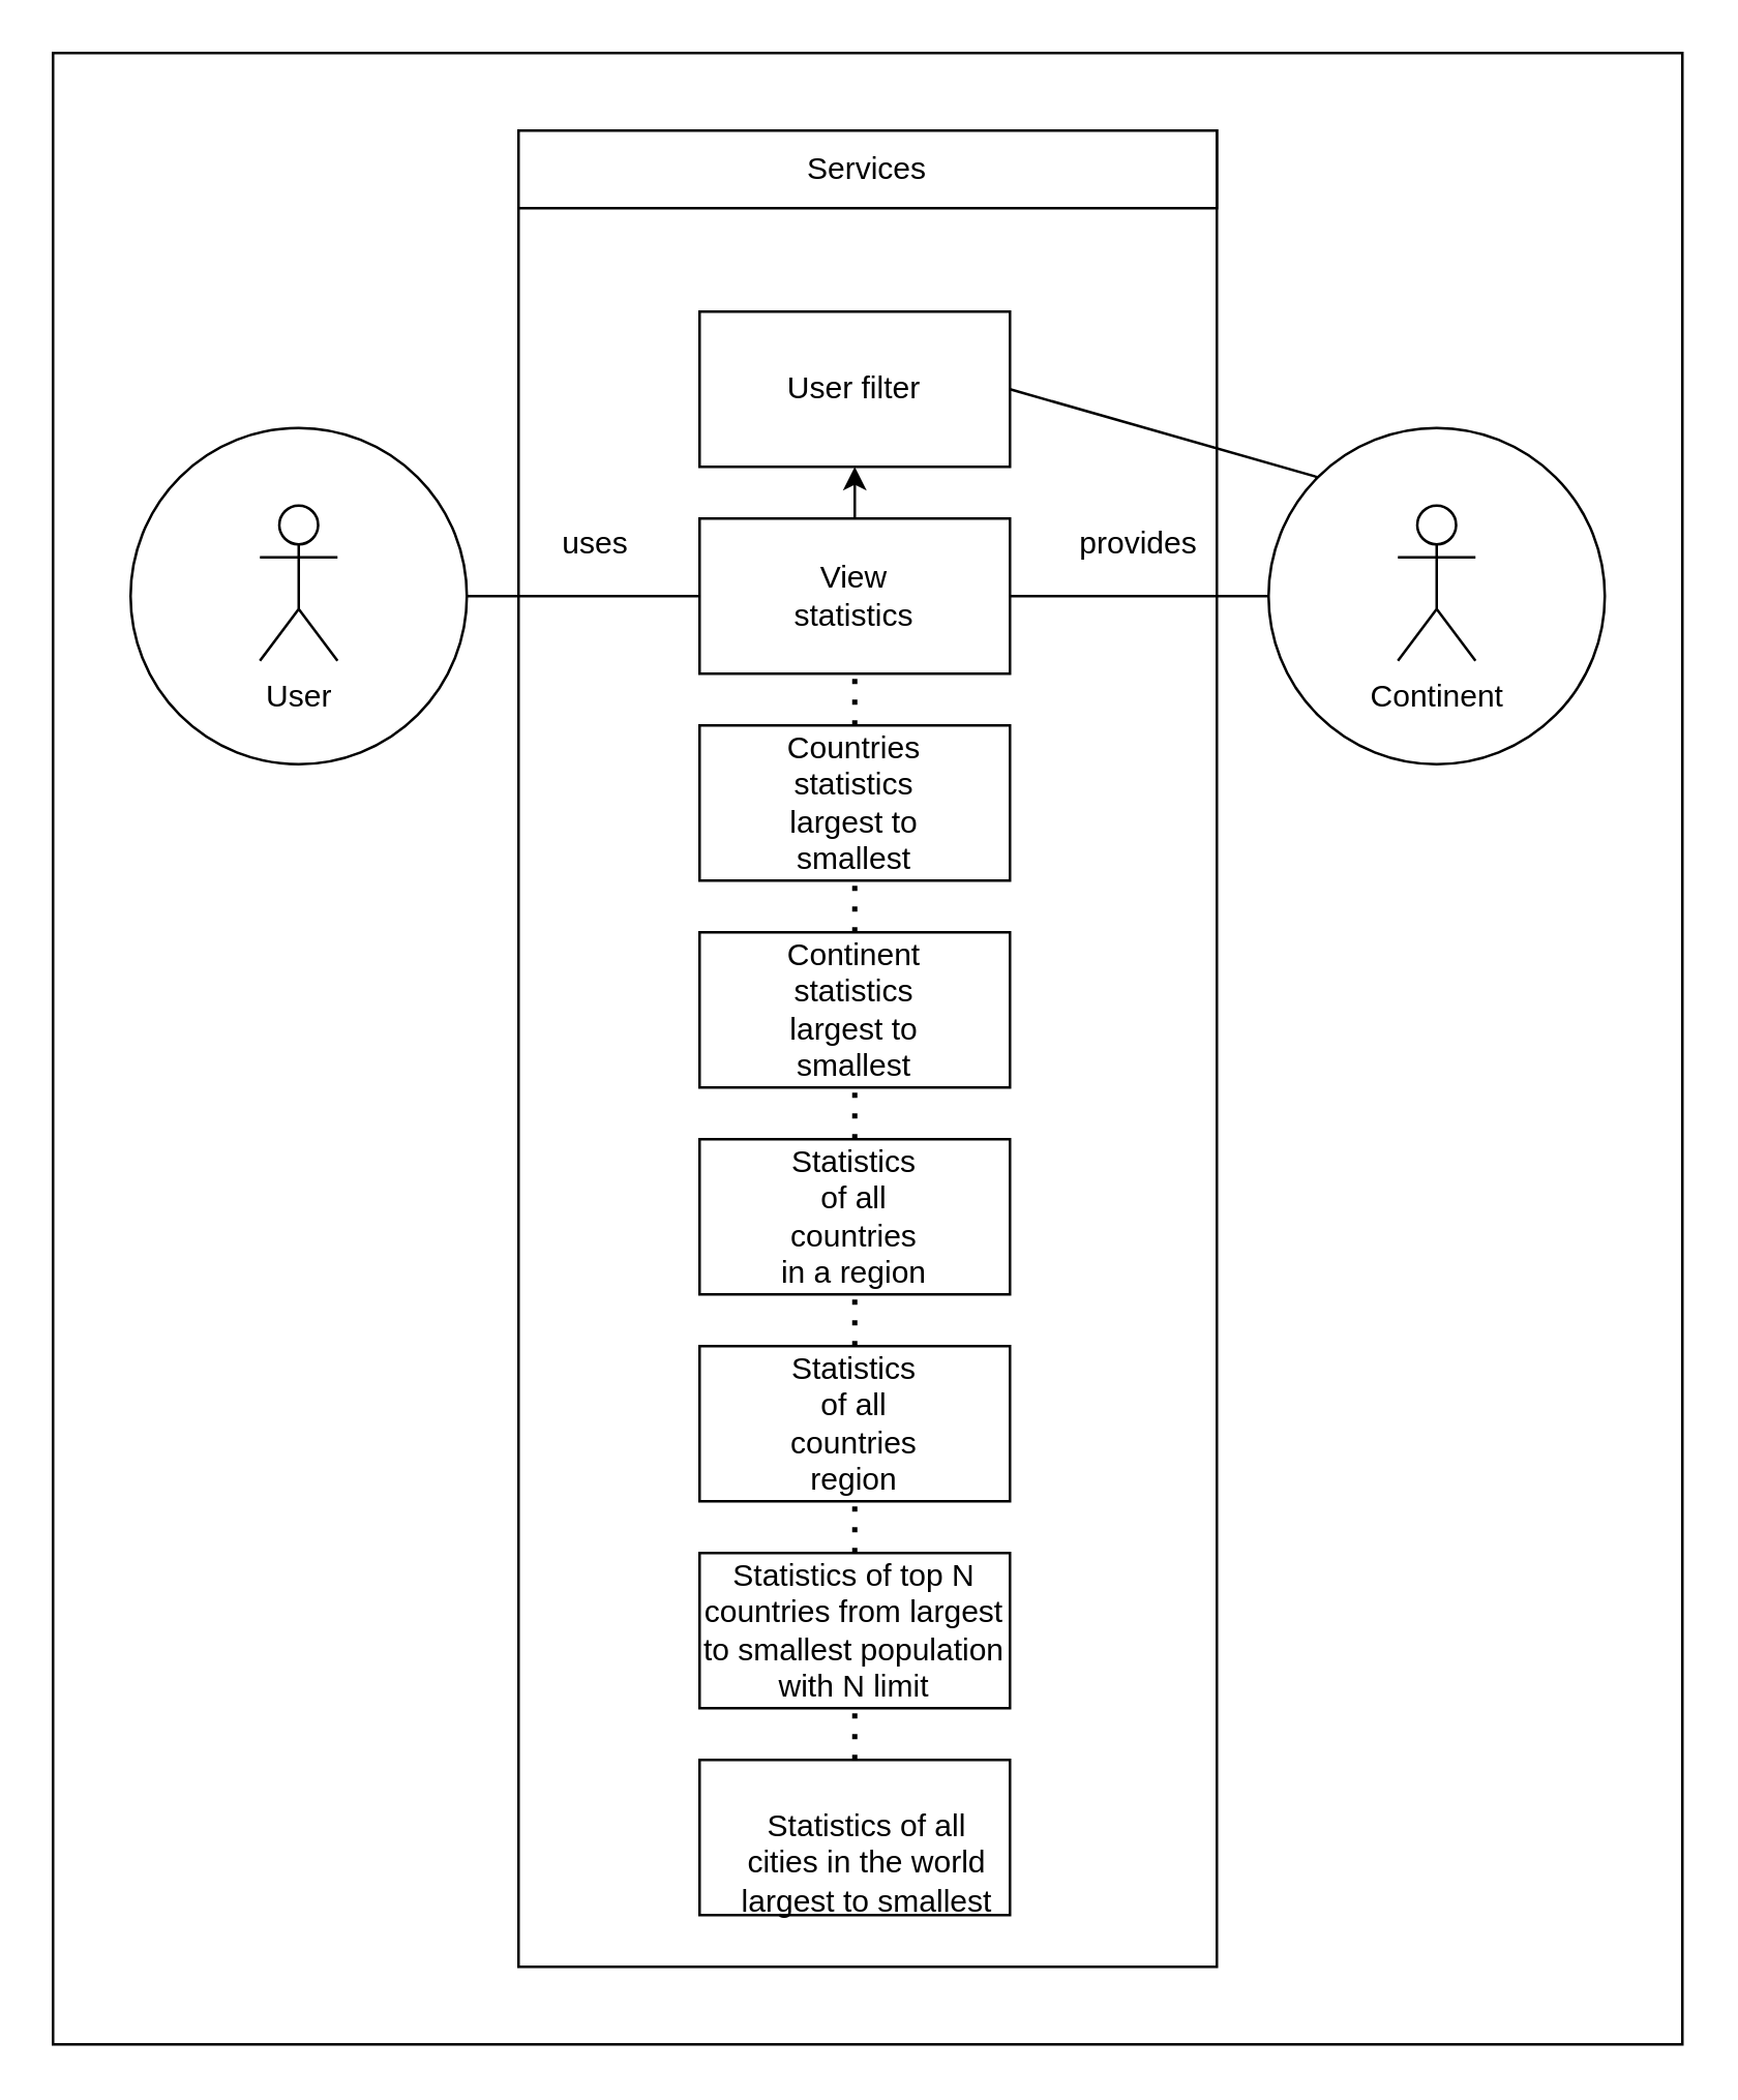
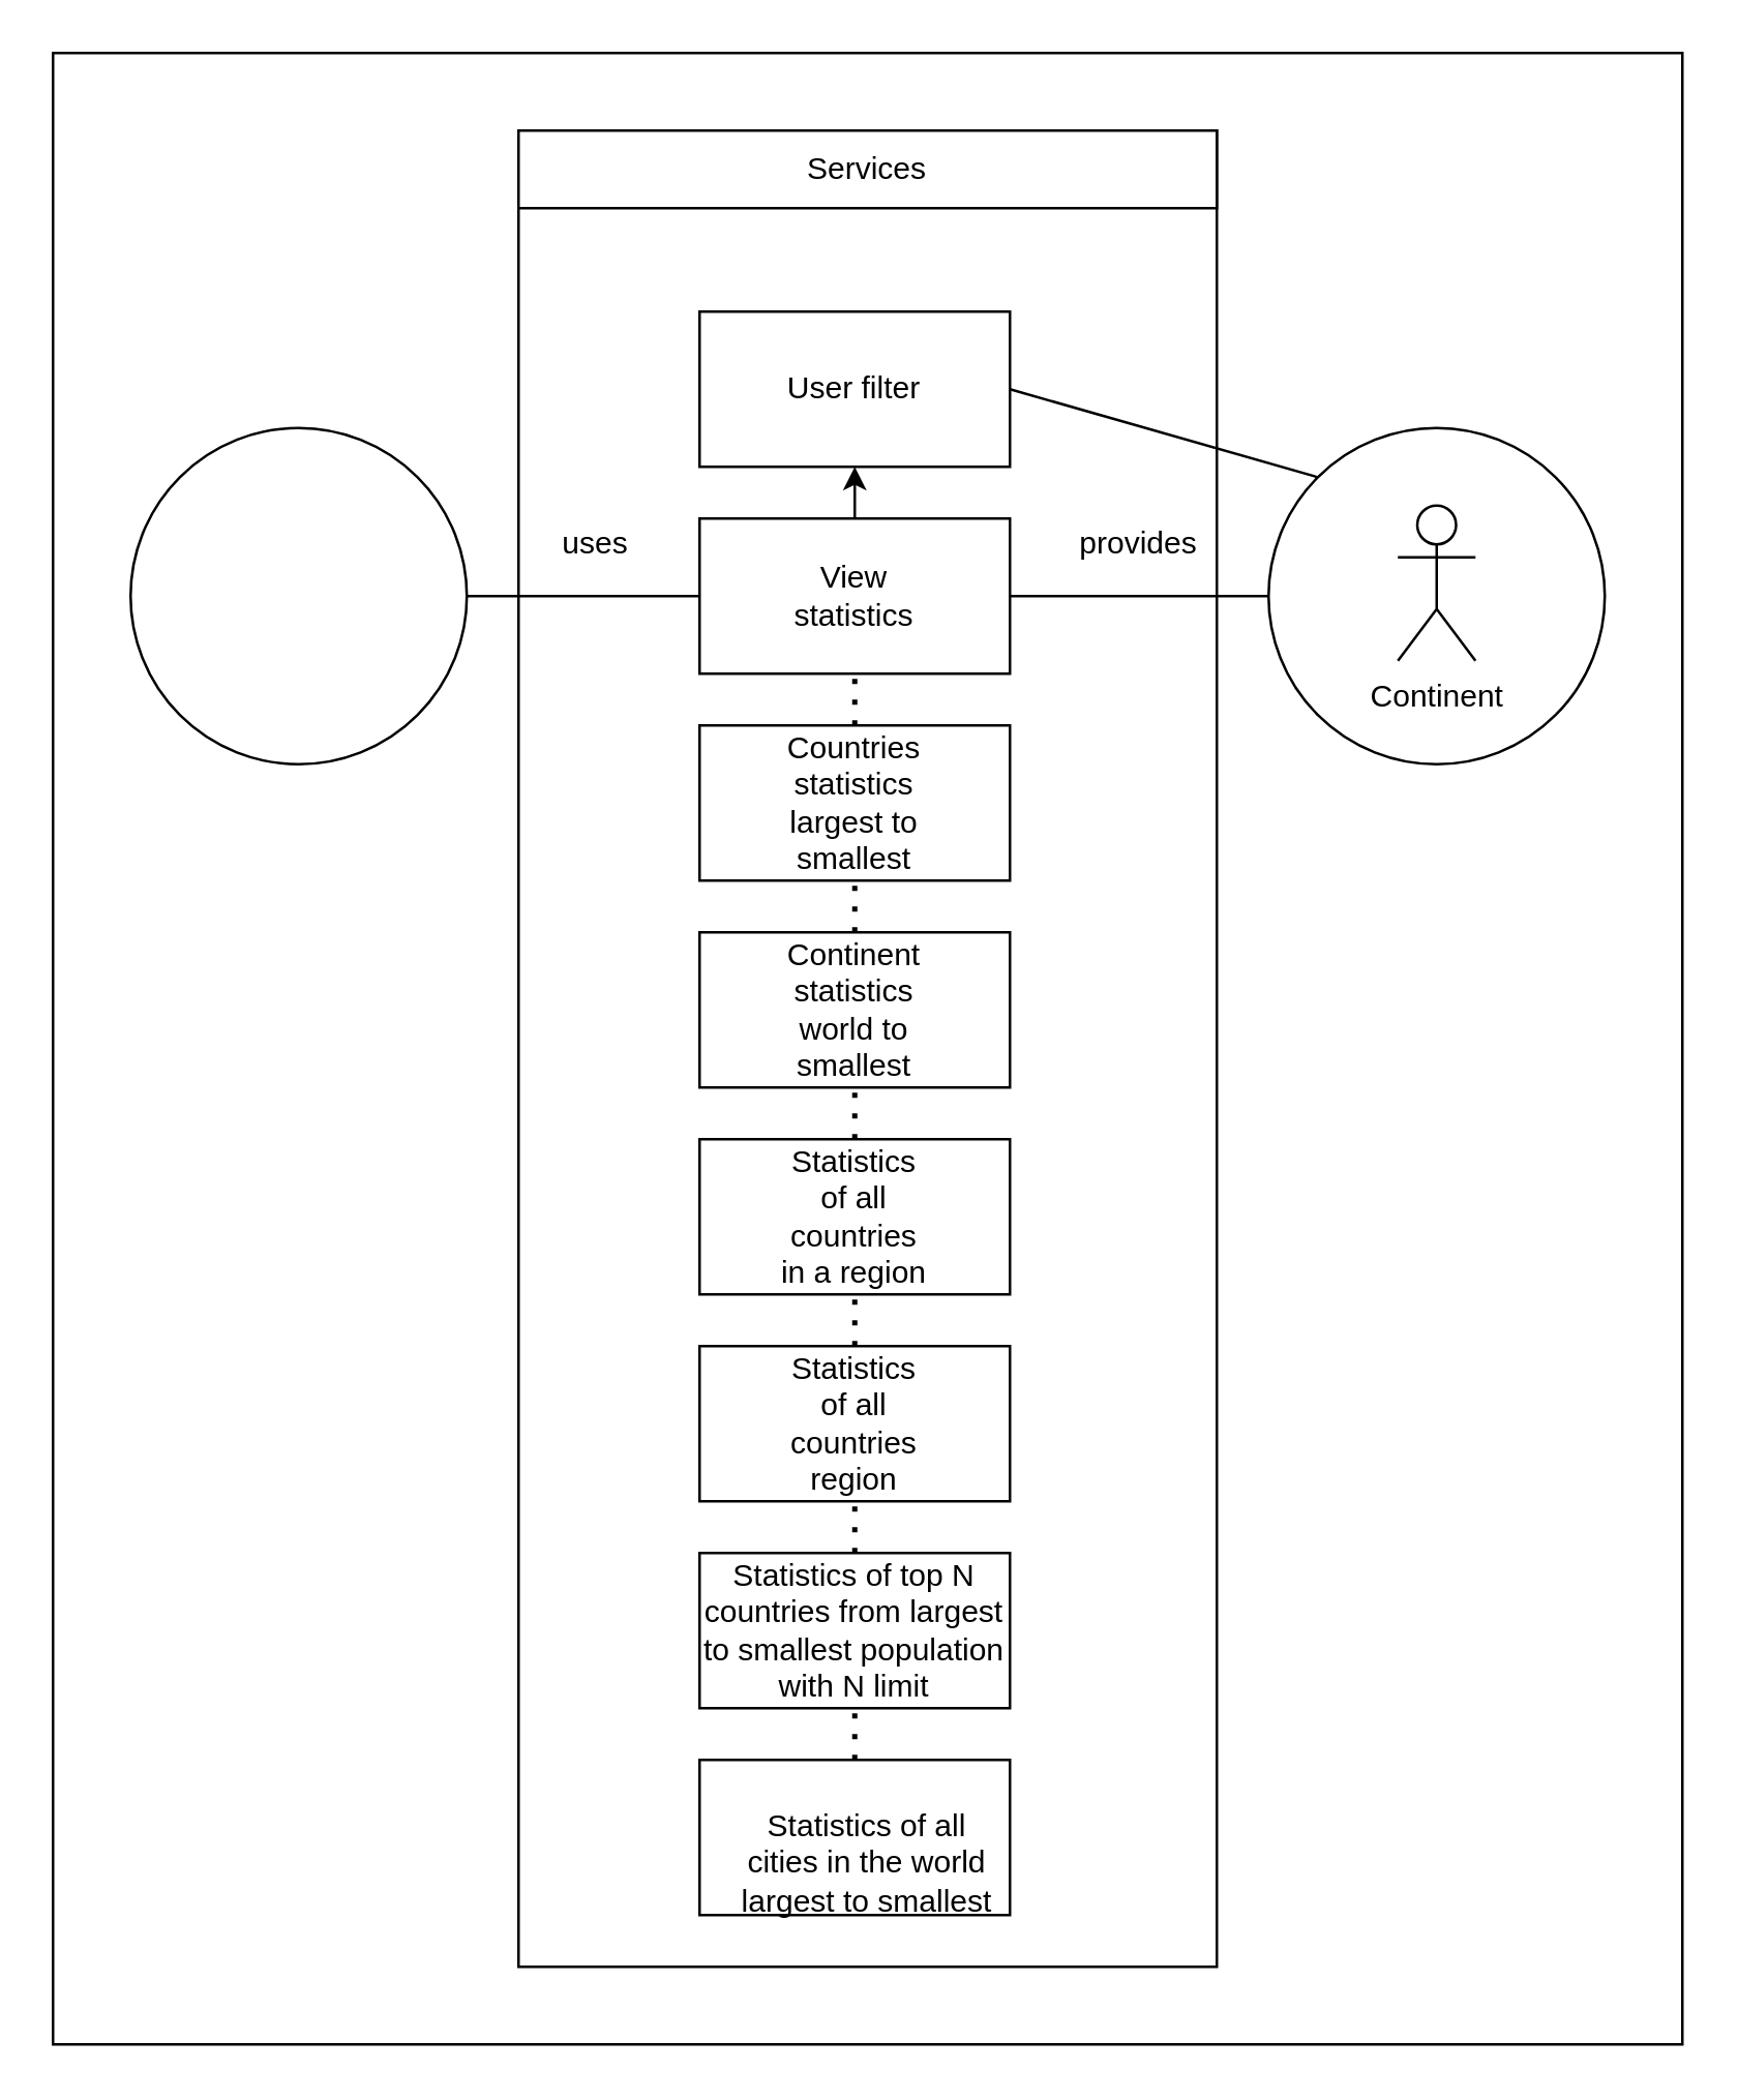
- <mxCell id="7" value="User" style="shape=umlActor;verticalLabelPosition=bottom;verticalAlign=top;html=1;outlineConnect=0;" parent="1" vertex="1"><mxGeometry x="100" y="195" width="30" height="60" as="geometry" /></mxCell>
- <mxCell id="21" value="Continent statistics largest to smallest" style="text;html=1;strokeColor=none;fillColor=none;align=center;verticalAlign=middle;whiteSpace=wrap;rounded=0;" vertex="1" parent="1"><mxGeometry x="300" y="375" width="60" height="30" as="geometry" /></mxCell>
+ <mxCell id="21" value="Continent statistics world to smallest" style="text;html=1;strokeColor=none;fillColor=none;align=center;verticalAlign=middle;whiteSpace=wrap;rounded=0;" vertex="1" parent="1"><mxGeometry x="300" y="375" width="60" height="30" as="geometry" /></mxCell>
